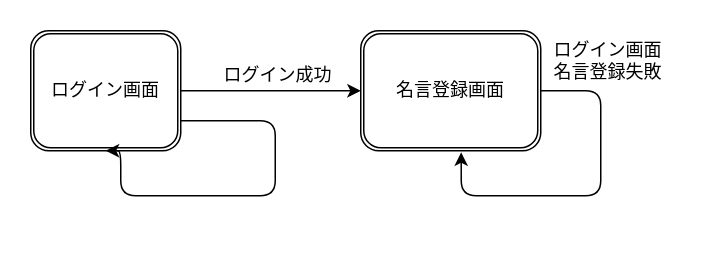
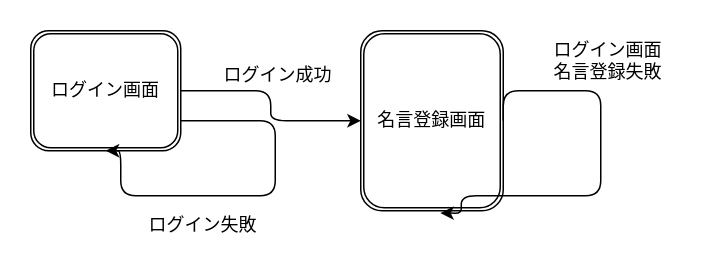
- <mxCell id="3" value="名言登録画面" style="shape=ext;double=1;rounded=1;whiteSpace=wrap;html=1;" vertex="1" parent="1"><mxGeometry x="240" y="20" width="120" height="80" as="geometry" /></mxCell>
+ <mxCell id="3" value="名言登録画面" style="shape=ext;double=1;rounded=1;whiteSpace=wrap;html=1;" vertex="1" parent="1"><mxGeometry x="240" y="20" width="95" height="120" as="geometry" /></mxCell>
+ <mxCell id="9" value="ログイン失敗" style="text;html=1;strokeColor=none;fillColor=none;align=center;verticalAlign=middle;whiteSpace=wrap;rounded=0;" vertex="1" parent="1"><mxGeometry x="90" y="140" width="90" height="20" as="geometry" /></mxCell>
